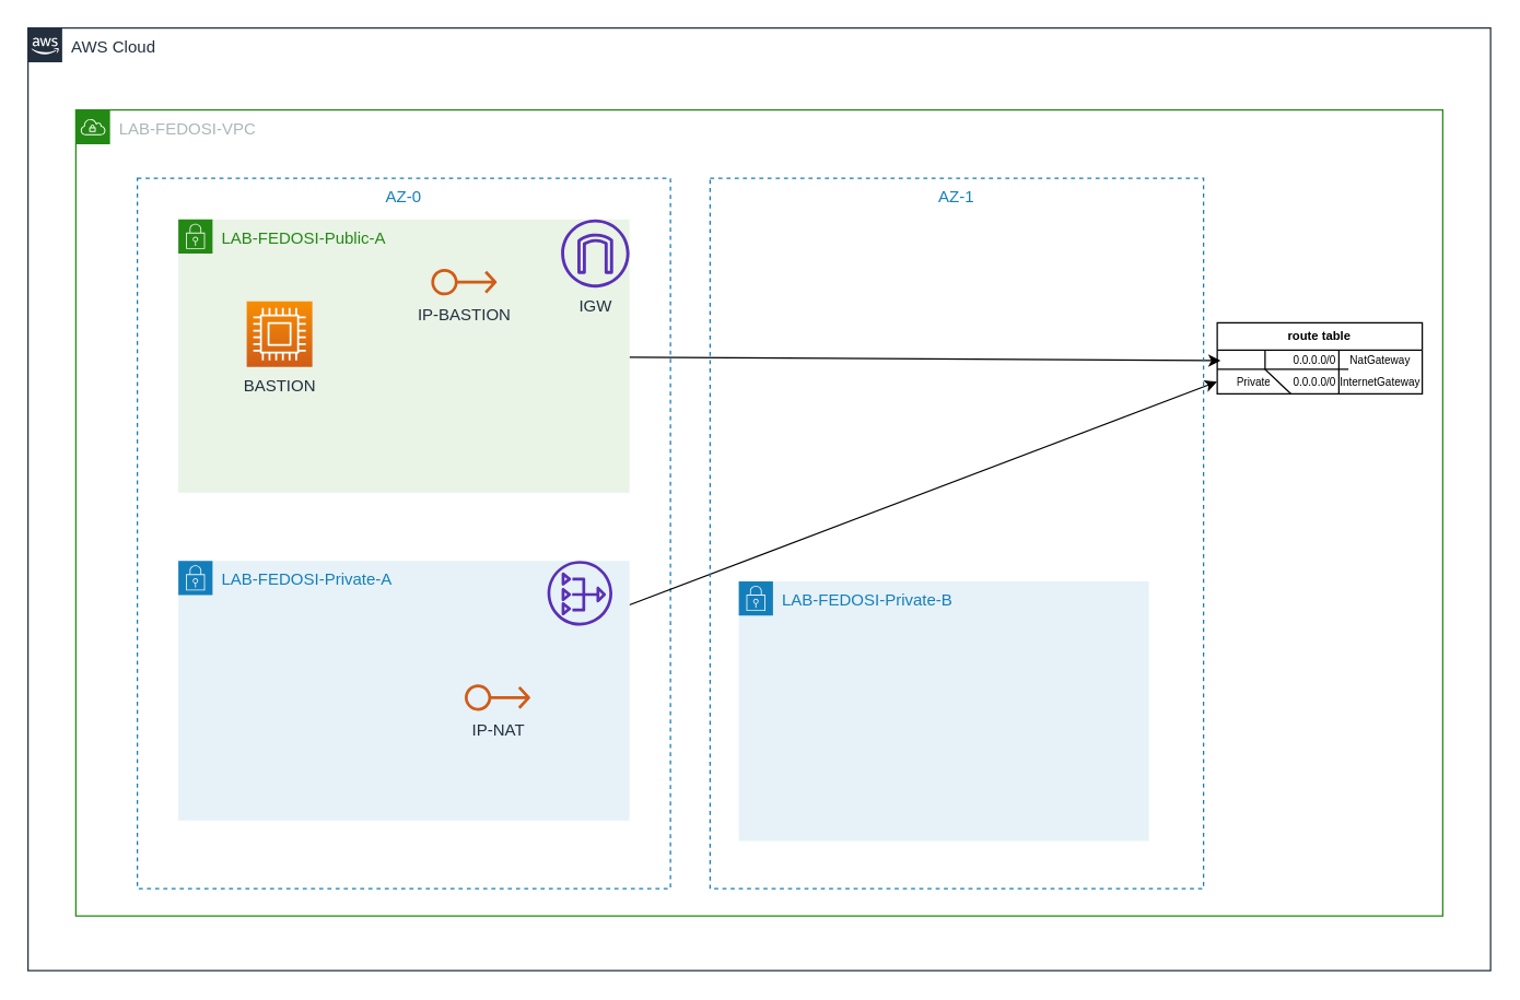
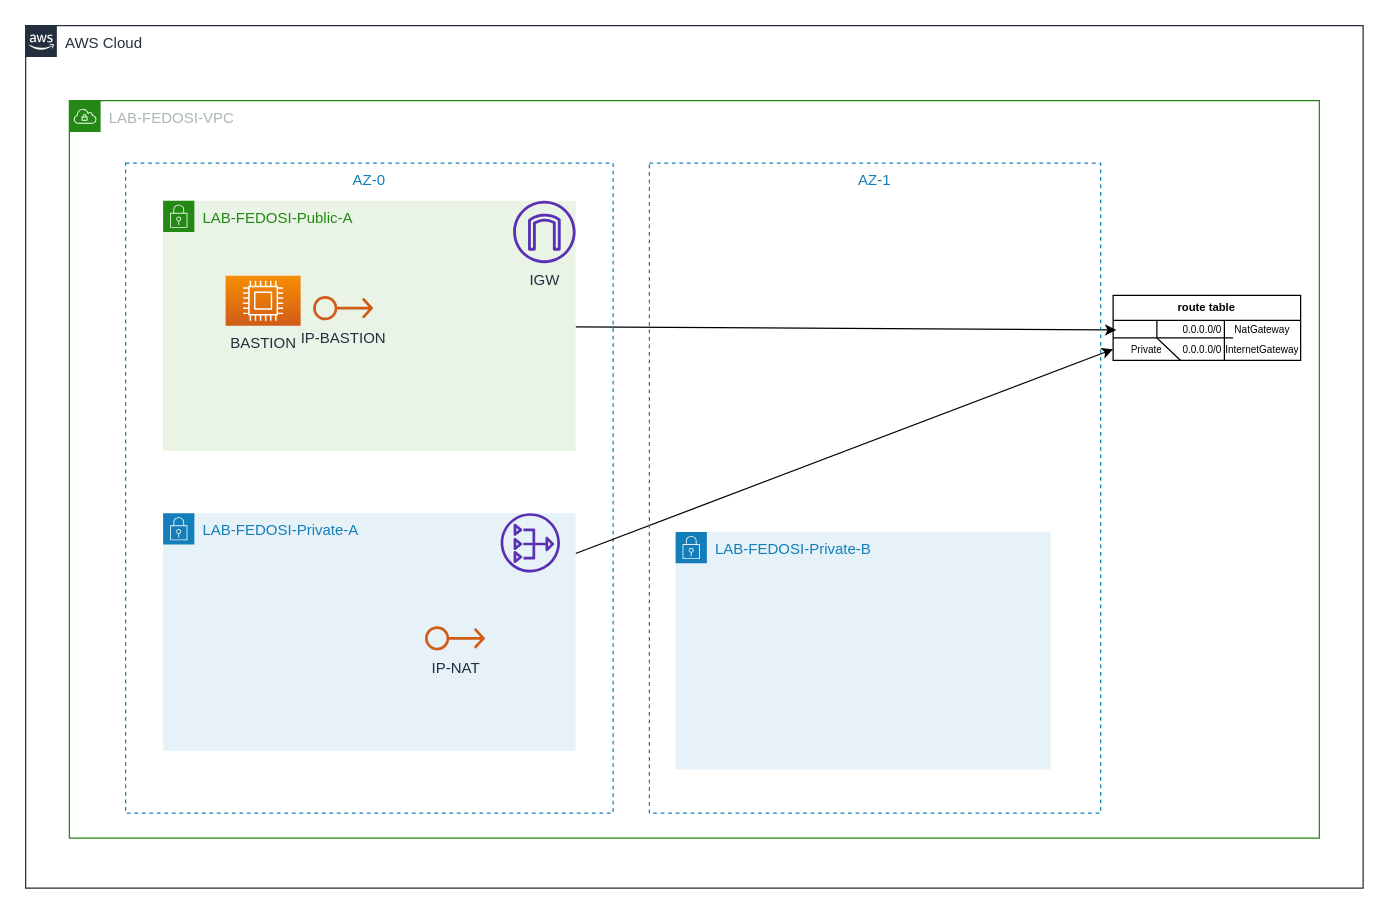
- <mxCell id="22" value="IP-BASTION" style="outlineConnect=0;fontColor=#232F3E;gradientColor=none;fillColor=#D05C17;strokeColor=none;dashed=0;verticalLabelPosition=bottom;verticalAlign=top;align=center;html=1;fontSize=12;fontStyle=0;aspect=fixed;pointerEvents=1;shape=mxgraph.aws4.elastic_ip_address;" vertex="1" parent="1"><mxGeometry x="315" y="195.85" width="48" height="20.31" as="geometry" /></mxCell>
+ <mxCell id="22" value="IP-BASTION" style="outlineConnect=0;fontColor=#232F3E;gradientColor=none;fillColor=#D05C17;strokeColor=none;dashed=0;verticalLabelPosition=bottom;verticalAlign=top;align=center;html=1;fontSize=12;fontStyle=0;aspect=fixed;pointerEvents=1;shape=mxgraph.aws4.elastic_ip_address;" vertex="1" parent="1"><mxGeometry x="250" y="235.85" width="48" height="20.31" as="geometry" /></mxCell>
- <mxCell id="13" value="BASTION" style="points=[[0,0,0],[0.25,0,0],[0.5,0,0],[0.75,0,0],[1,0,0],[0,1,0],[0.25,1,0],[0.5,1,0],[0.75,1,0],[1,1,0],[0,0.25,0],[0,0.5,0],[0,0.75,0],[1,0.25,0],[1,0.5,0],[1,0.75,0]];outlineConnect=0;fontColor=#232F3E;gradientColor=#F78E04;gradientDirection=north;fillColor=#D05C17;strokeColor=#ffffff;dashed=0;verticalLabelPosition=bottom;verticalAlign=top;align=center;html=1;fontSize=12;fontStyle=0;aspect=fixed;shape=mxgraph.aws4.resourceIcon;resIcon=mxgraph.aws4.compute;" vertex="1" parent="1"><mxGeometry x="180" y="220" width="48" height="48" as="geometry" /></mxCell>
+ <mxCell id="13" value="BASTION" style="points=[[0,0,0],[0.25,0,0],[0.5,0,0],[0.75,0,0],[1,0,0],[0,1,0],[0.25,1,0],[0.5,1,0],[0.75,1,0],[1,1,0],[0,0.25,0],[0,0.5,0],[0,0.75,0],[1,0.25,0],[1,0.5,0],[1,0.75,0]];outlineConnect=0;fontColor=#232F3E;gradientColor=#F78E04;gradientDirection=north;fillColor=#D05C17;strokeColor=#ffffff;dashed=0;verticalLabelPosition=bottom;verticalAlign=top;align=center;html=1;fontSize=12;fontStyle=0;aspect=fixed;shape=mxgraph.aws4.resourceIcon;resIcon=mxgraph.aws4.compute;" vertex="1" parent="1"><mxGeometry x="180" y="220" width="60" height="40" as="geometry" /></mxCell>
